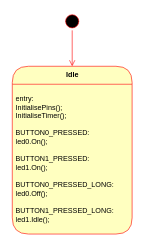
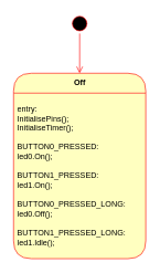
- <mxCell id="2" value="Idle" style="swimlane;html=1;fontStyle=1;align=center;verticalAlign=middle;childLayout=stackLayout;horizontal=1;startSize=30;horizontalStack=0;resizeParent=0;resizeLast=1;container=0;fontColor=#000000;collapsible=0;rounded=1;arcSize=30;strokeColor=#ff0000;fillColor=#ffffc0;swimlaneFillColor=#ffffc0;" vertex="1" parent="1"><mxGeometry x="20" y="110" width="200" height="280" as="geometry" /></mxCell>
+ <mxCell id="2" value="Off" style="swimlane;html=1;fontStyle=1;align=center;verticalAlign=middle;childLayout=stackLayout;horizontal=1;startSize=30;horizontalStack=0;resizeParent=0;resizeLast=1;container=0;fontColor=#000000;collapsible=0;rounded=1;arcSize=30;strokeColor=#ff0000;fillColor=#ffffc0;swimlaneFillColor=#ffffc0;" vertex="1" parent="1"><mxGeometry x="20" y="110" width="200" height="280" as="geometry" /></mxCell>
